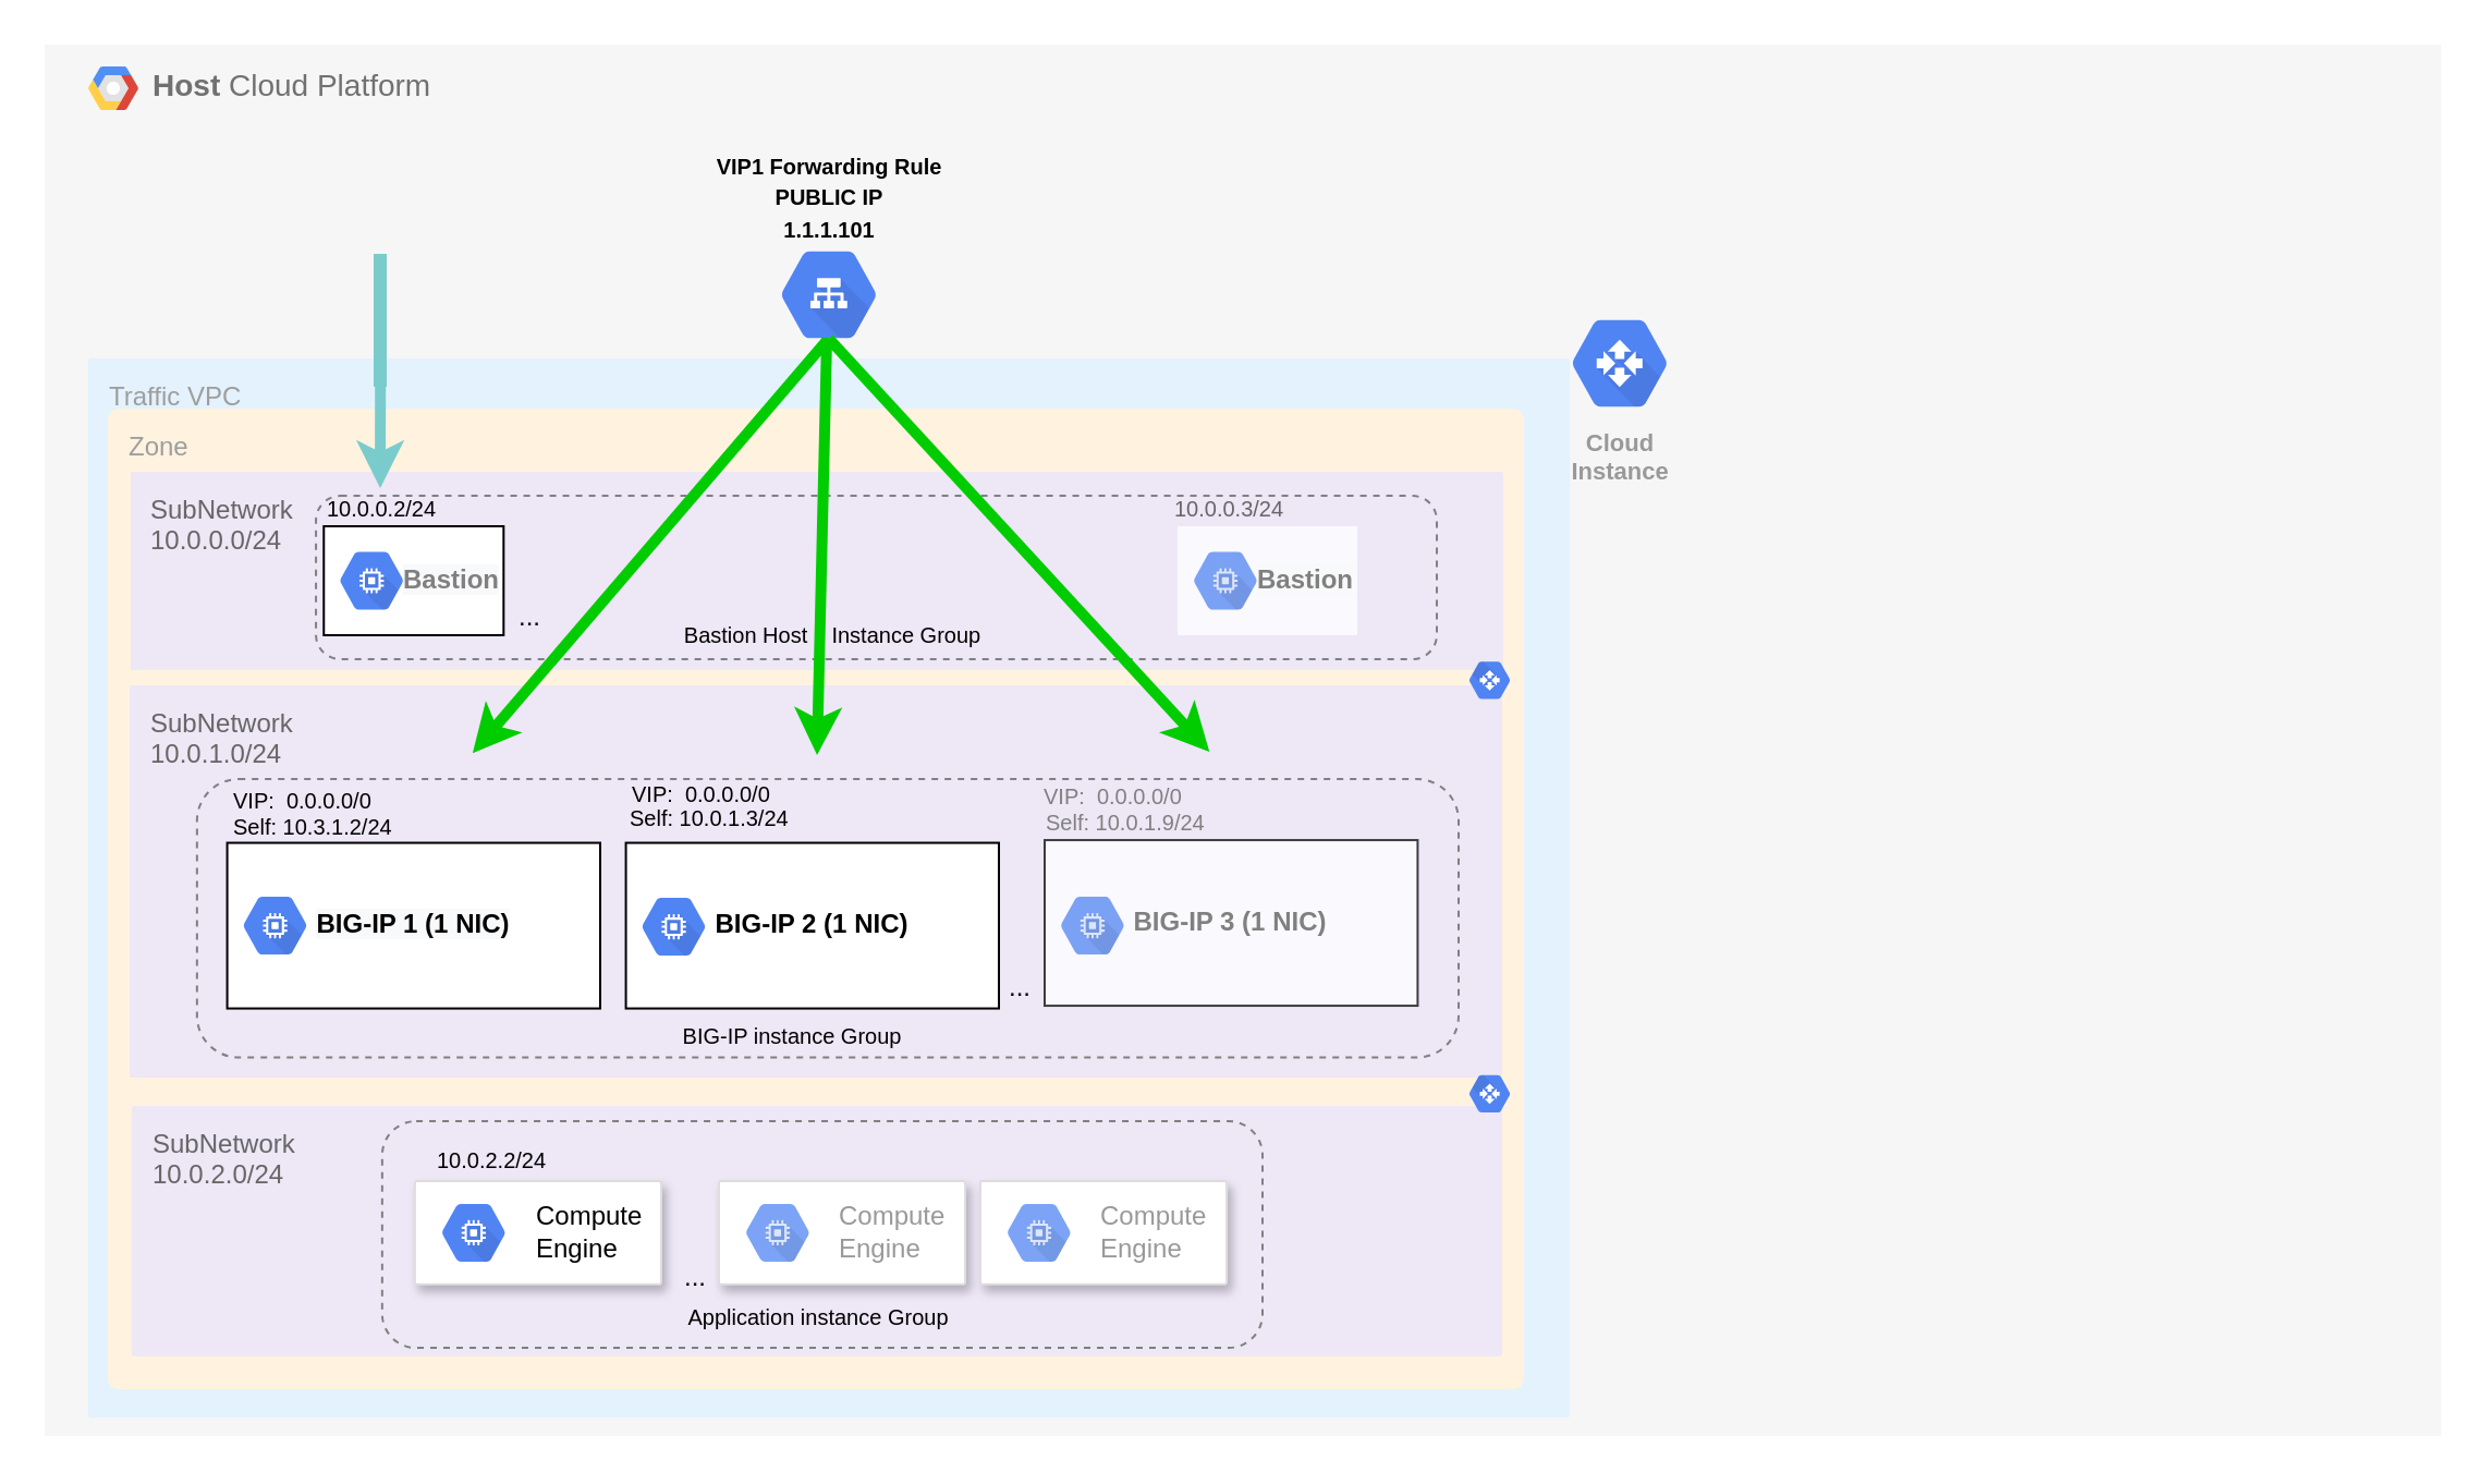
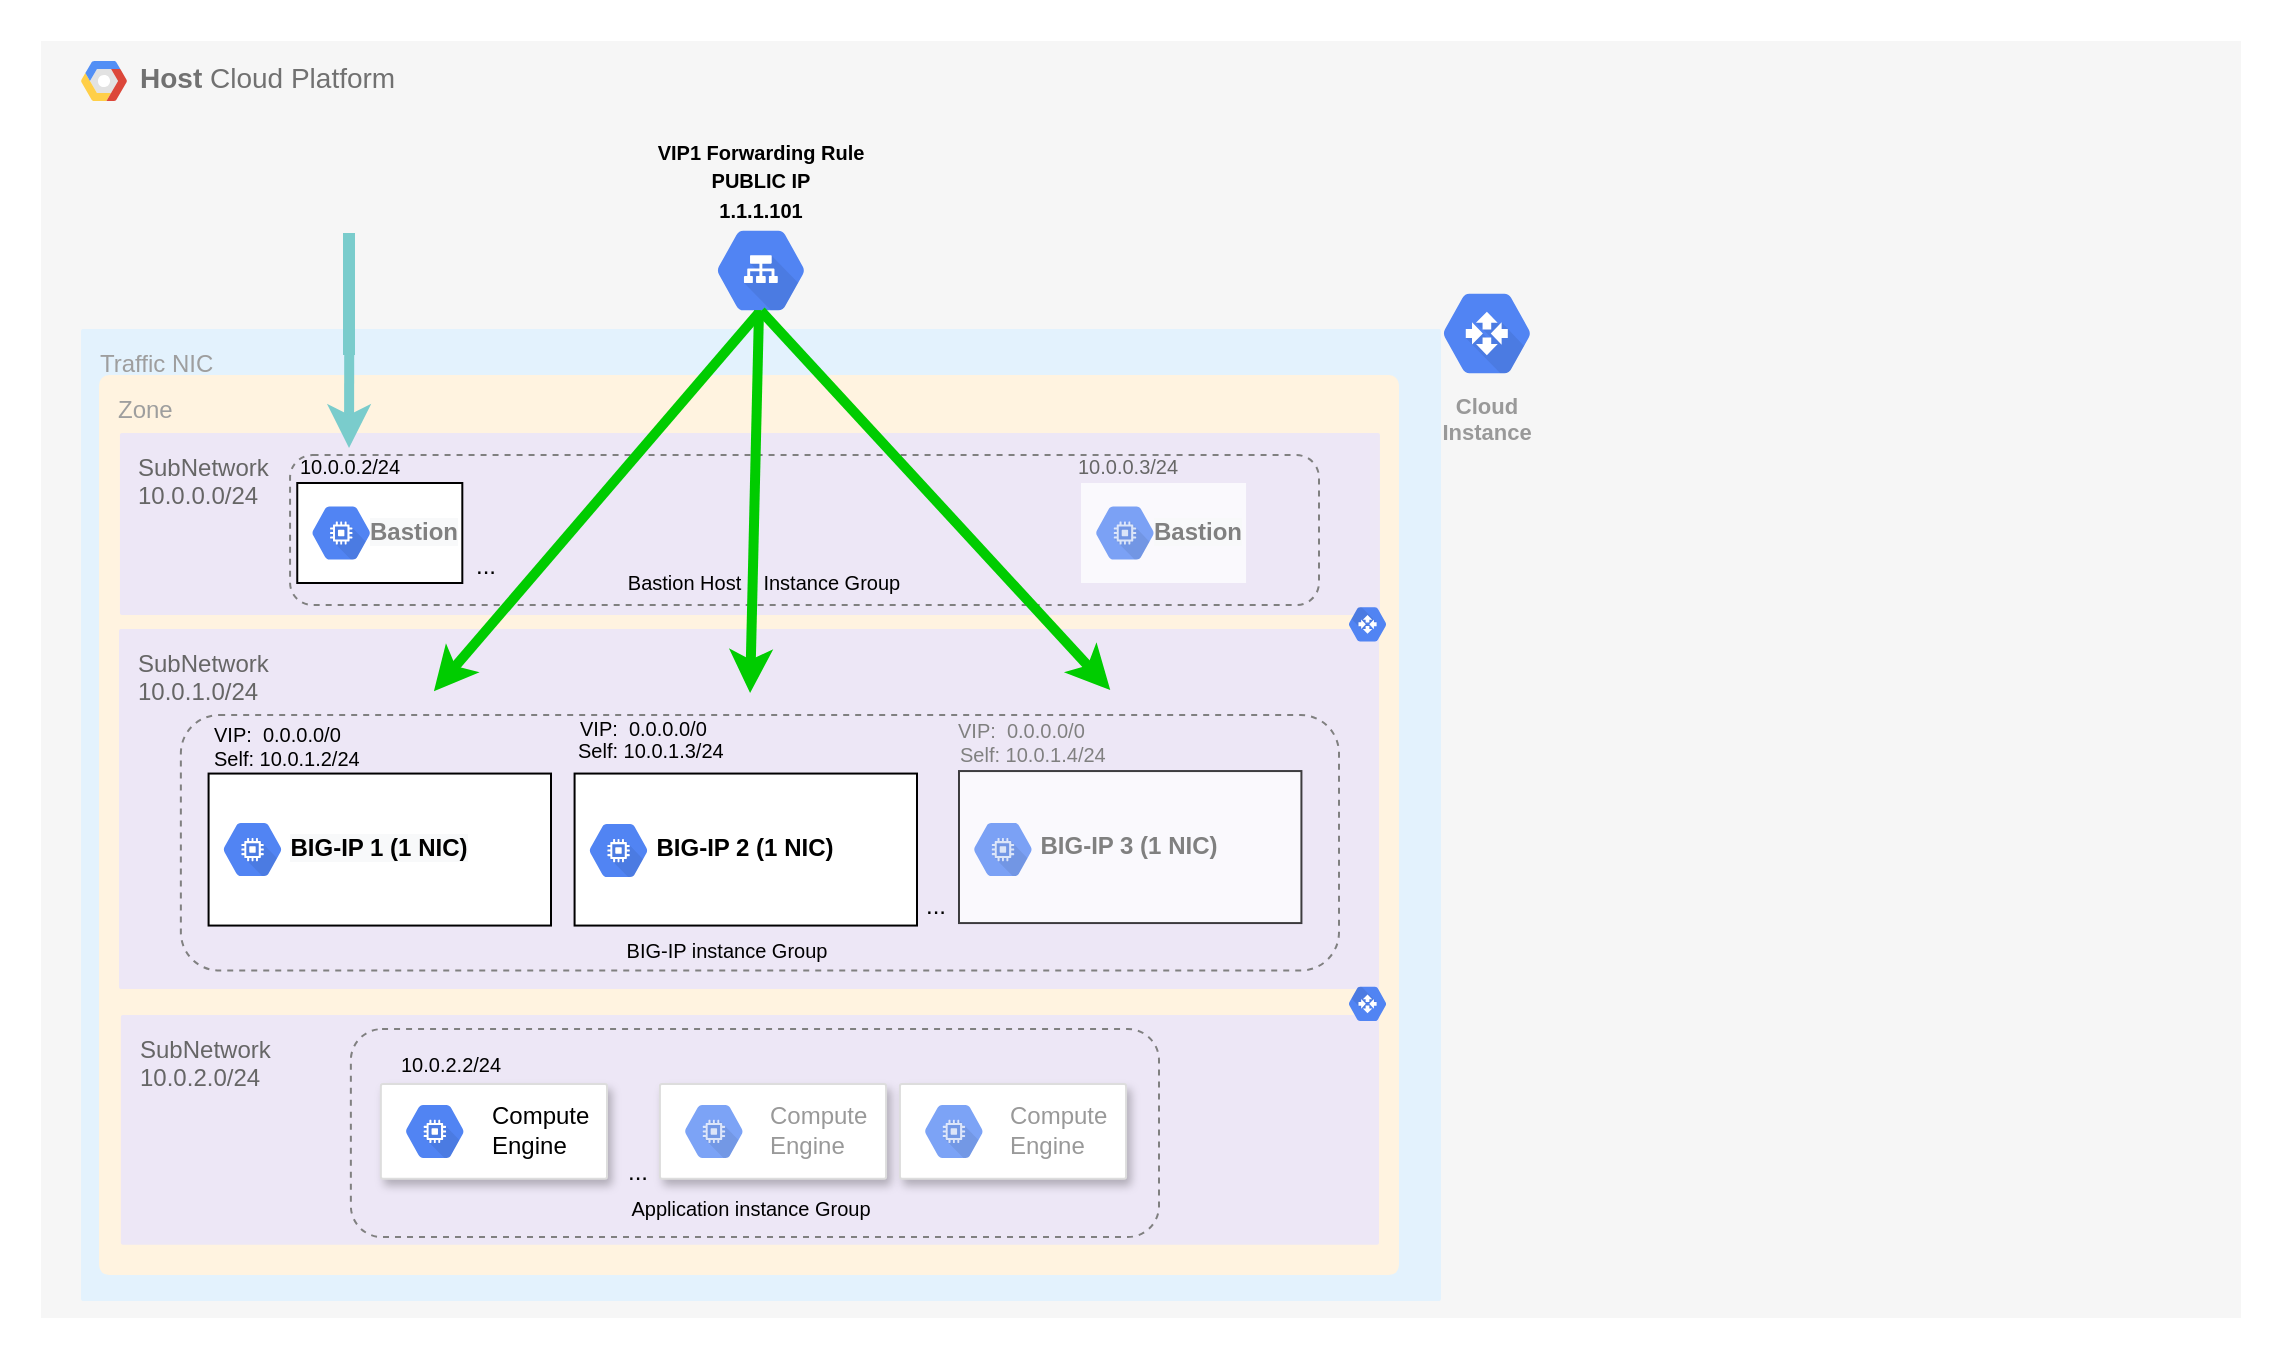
- <mxCell id="4" value="Traffic VPC" style="points=[[0,0,0],[0.25,0,0],[0.5,0,0],[0.75,0,0],[1,0,0],[1,0.25,0],[1,0.5,0],[1,0.75,0],[1,1,0],[0.75,1,0],[0.5,1,0],[0.25,1,0],[0,1,0],[0,0.75,0],[0,0.5,0],[0,0.25,0]];rounded=1;absoluteArcSize=1;arcSize=2;html=1;strokeColor=none;gradientColor=none;shadow=0;dashed=0;fontSize=12;fontColor=#9E9E9E;align=left;verticalAlign=top;spacing=10;spacingTop=-4;fillColor=#E3F2FD;" parent="2" vertex="1"><mxGeometry x="20" y="144.03" width="680" height="485.97" as="geometry" /></mxCell>
+ <mxCell id="4" value="Traffic NIC" style="points=[[0,0,0],[0.25,0,0],[0.5,0,0],[0.75,0,0],[1,0,0],[1,0.25,0],[1,0.5,0],[1,0.75,0],[1,1,0],[0.75,1,0],[0.5,1,0],[0.25,1,0],[0,1,0],[0,0.75,0],[0,0.5,0],[0,0.25,0]];rounded=1;absoluteArcSize=1;arcSize=2;html=1;strokeColor=none;gradientColor=none;shadow=0;dashed=0;fontSize=12;fontColor=#9E9E9E;align=left;verticalAlign=top;spacing=10;spacingTop=-4;fillColor=#E3F2FD;" parent="2" vertex="1"><mxGeometry x="20" y="144.03" width="680" height="485.97" as="geometry" /></mxCell>
- <mxCell id="50" value="&lt;span style=&quot;font-size: 10px&quot;&gt;&lt;font color=&quot;#808080&quot;&gt;Self:&lt;/font&gt;&amp;nbsp;&lt;/span&gt;&lt;font style=&quot;font-size: 10px&quot; color=&quot;#808080&quot;&gt;10.0.1.9/24&lt;/font&gt;" style="text;html=1;align=left;verticalAlign=middle;resizable=0;points=[];autosize=1;" parent="1" vertex="1"><mxGeometry x="477.864" y="366.999" width="90" height="20" as="geometry" /></mxCell>
+ <mxCell id="50" value="&lt;span style=&quot;font-size: 10px&quot;&gt;&lt;font color=&quot;#808080&quot;&gt;Self:&lt;/font&gt;&amp;nbsp;&lt;/span&gt;&lt;font style=&quot;font-size: 10px&quot; color=&quot;#808080&quot;&gt;10.0.1.4/24&lt;/font&gt;" style="text;html=1;align=left;verticalAlign=middle;resizable=0;points=[];autosize=1;" parent="1" vertex="1"><mxGeometry x="477.864" y="366.999" width="90" height="20" as="geometry" /></mxCell>
- <mxCell id="48" value="&lt;font style=&quot;font-size: 10px&quot;&gt;Self: 10.3.1.2/24&lt;/font&gt;" style="text;html=1;align=left;verticalAlign=middle;resizable=0;points=[];autosize=1;" parent="1" vertex="1"><mxGeometry x="104.864" y="368.999" width="90" height="20" as="geometry" /></mxCell>
+ <mxCell id="48" value="&lt;font style=&quot;font-size: 10px&quot;&gt;Self: 10.0.1.2/24&lt;/font&gt;" style="text;html=1;align=left;verticalAlign=middle;resizable=0;points=[];autosize=1;" parent="1" vertex="1"><mxGeometry x="104.864" y="368.999" width="90" height="20" as="geometry" /></mxCell>
